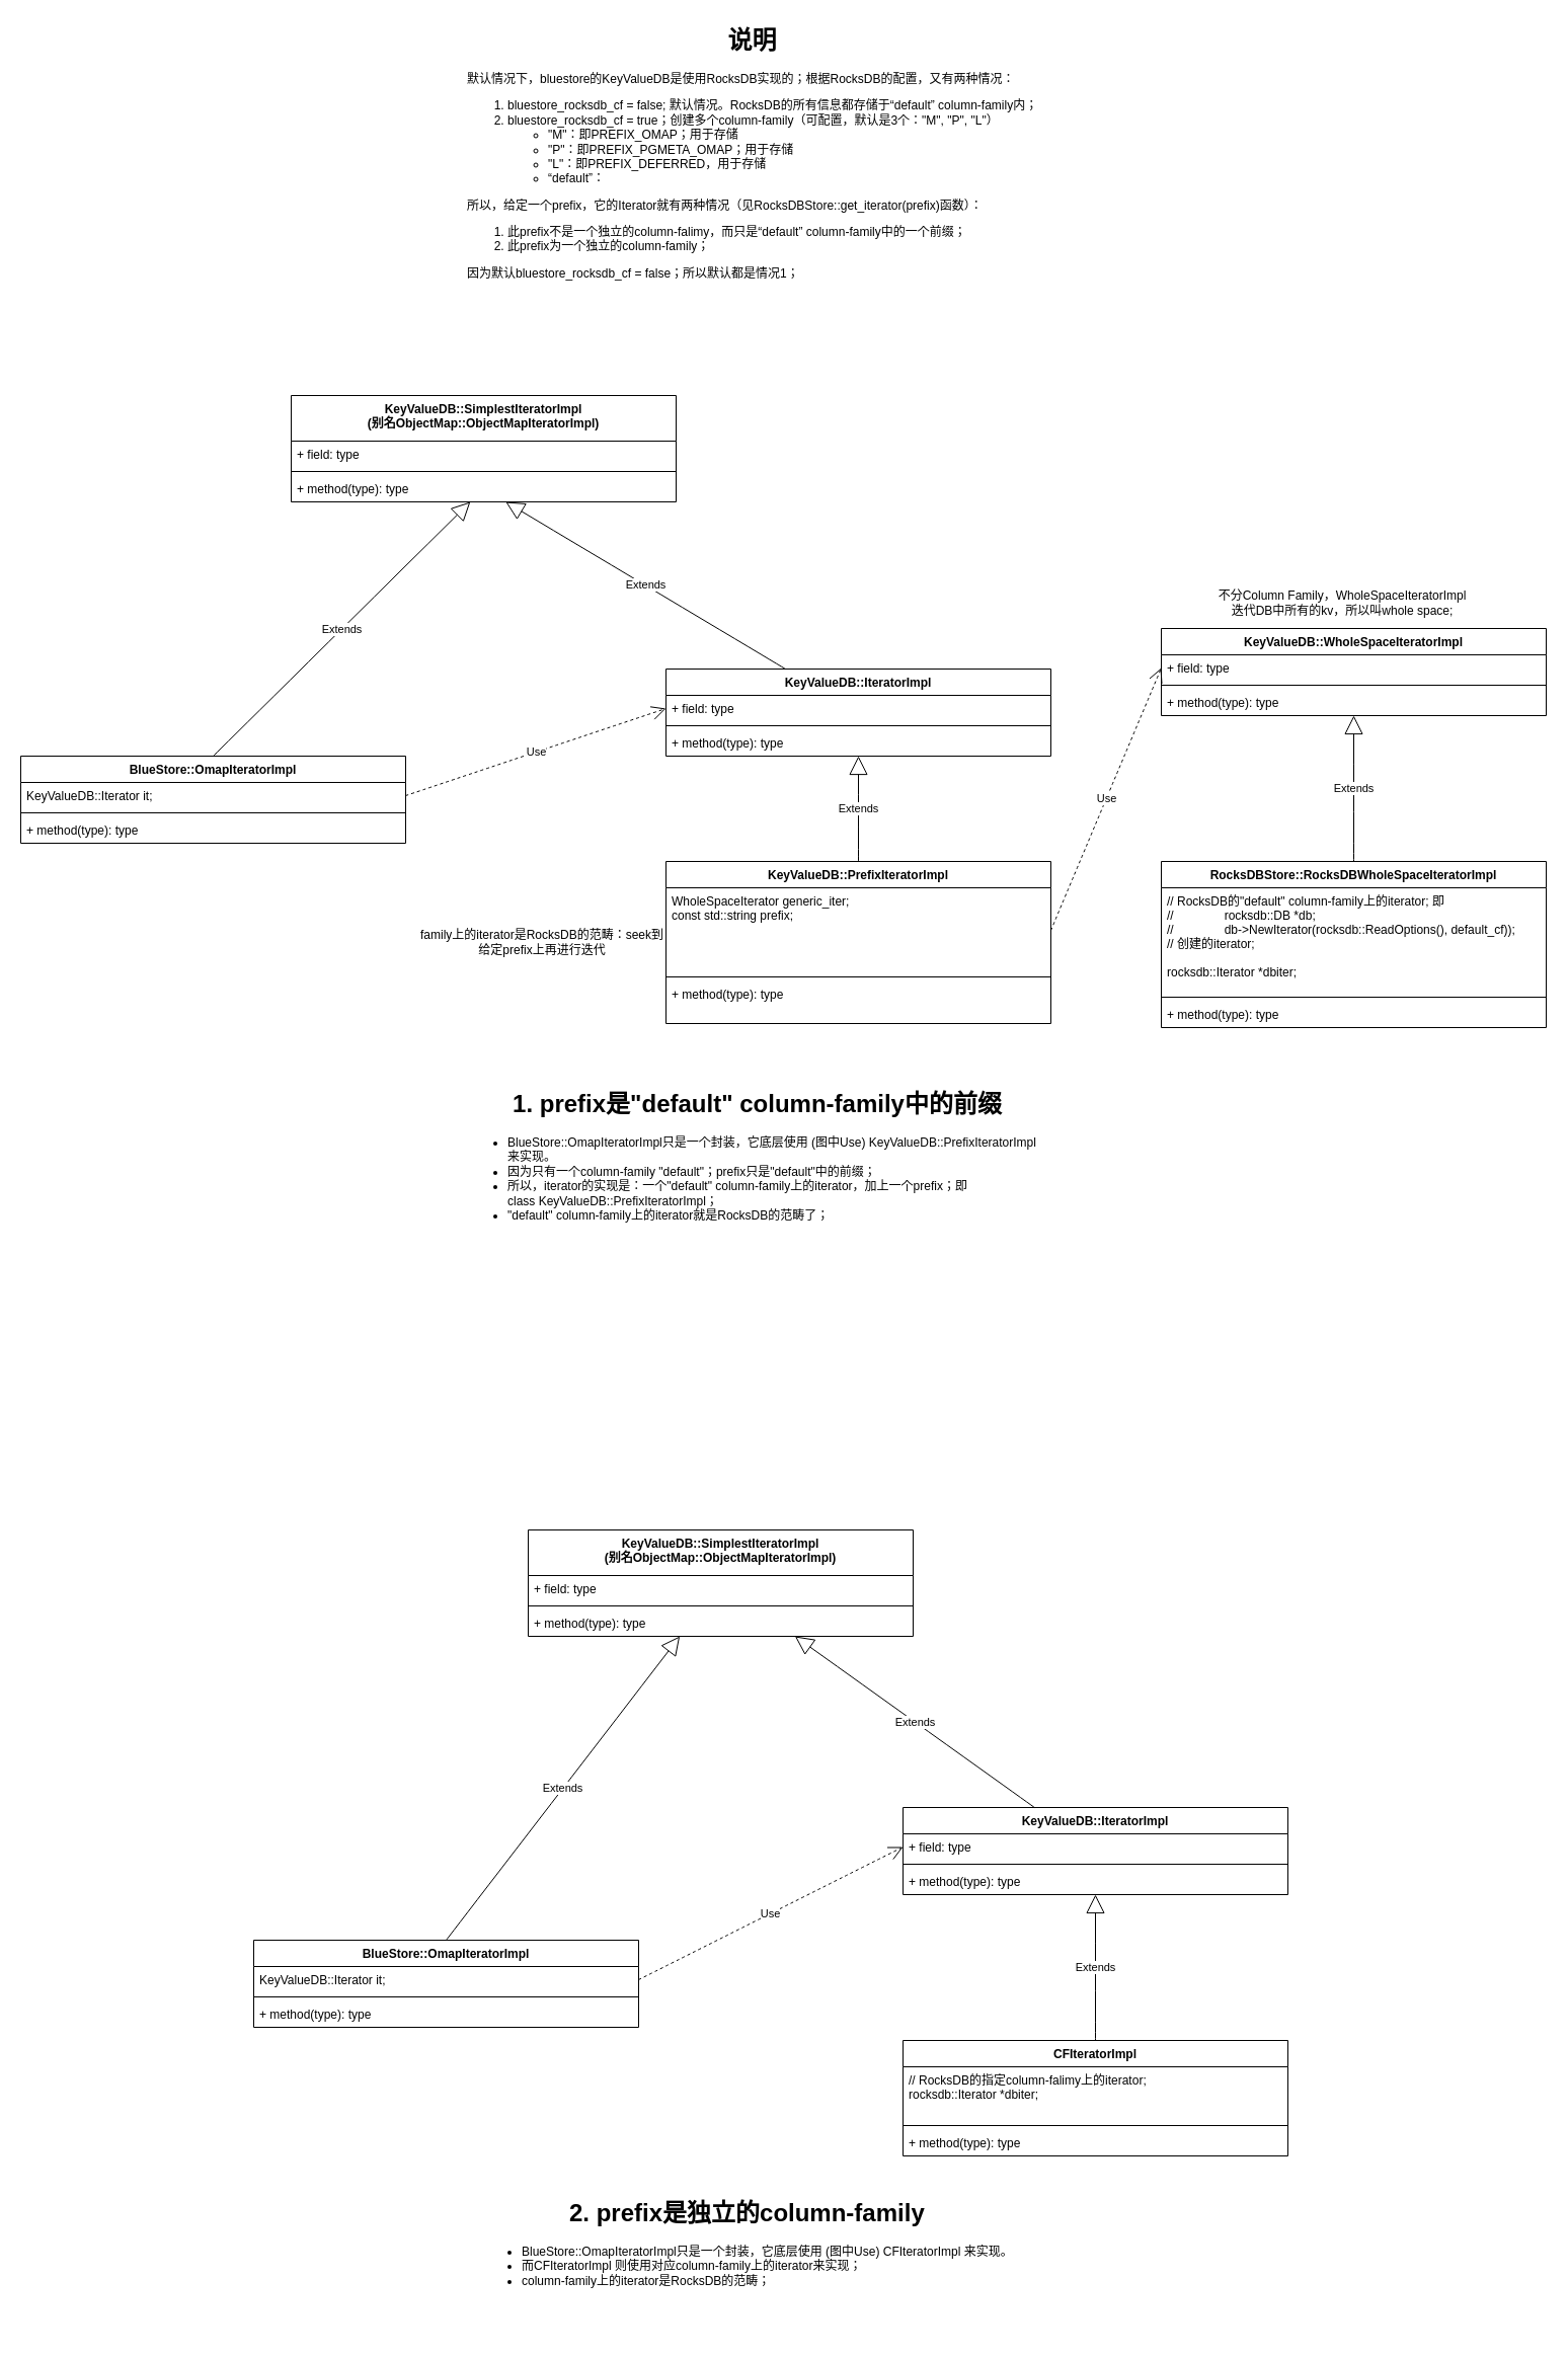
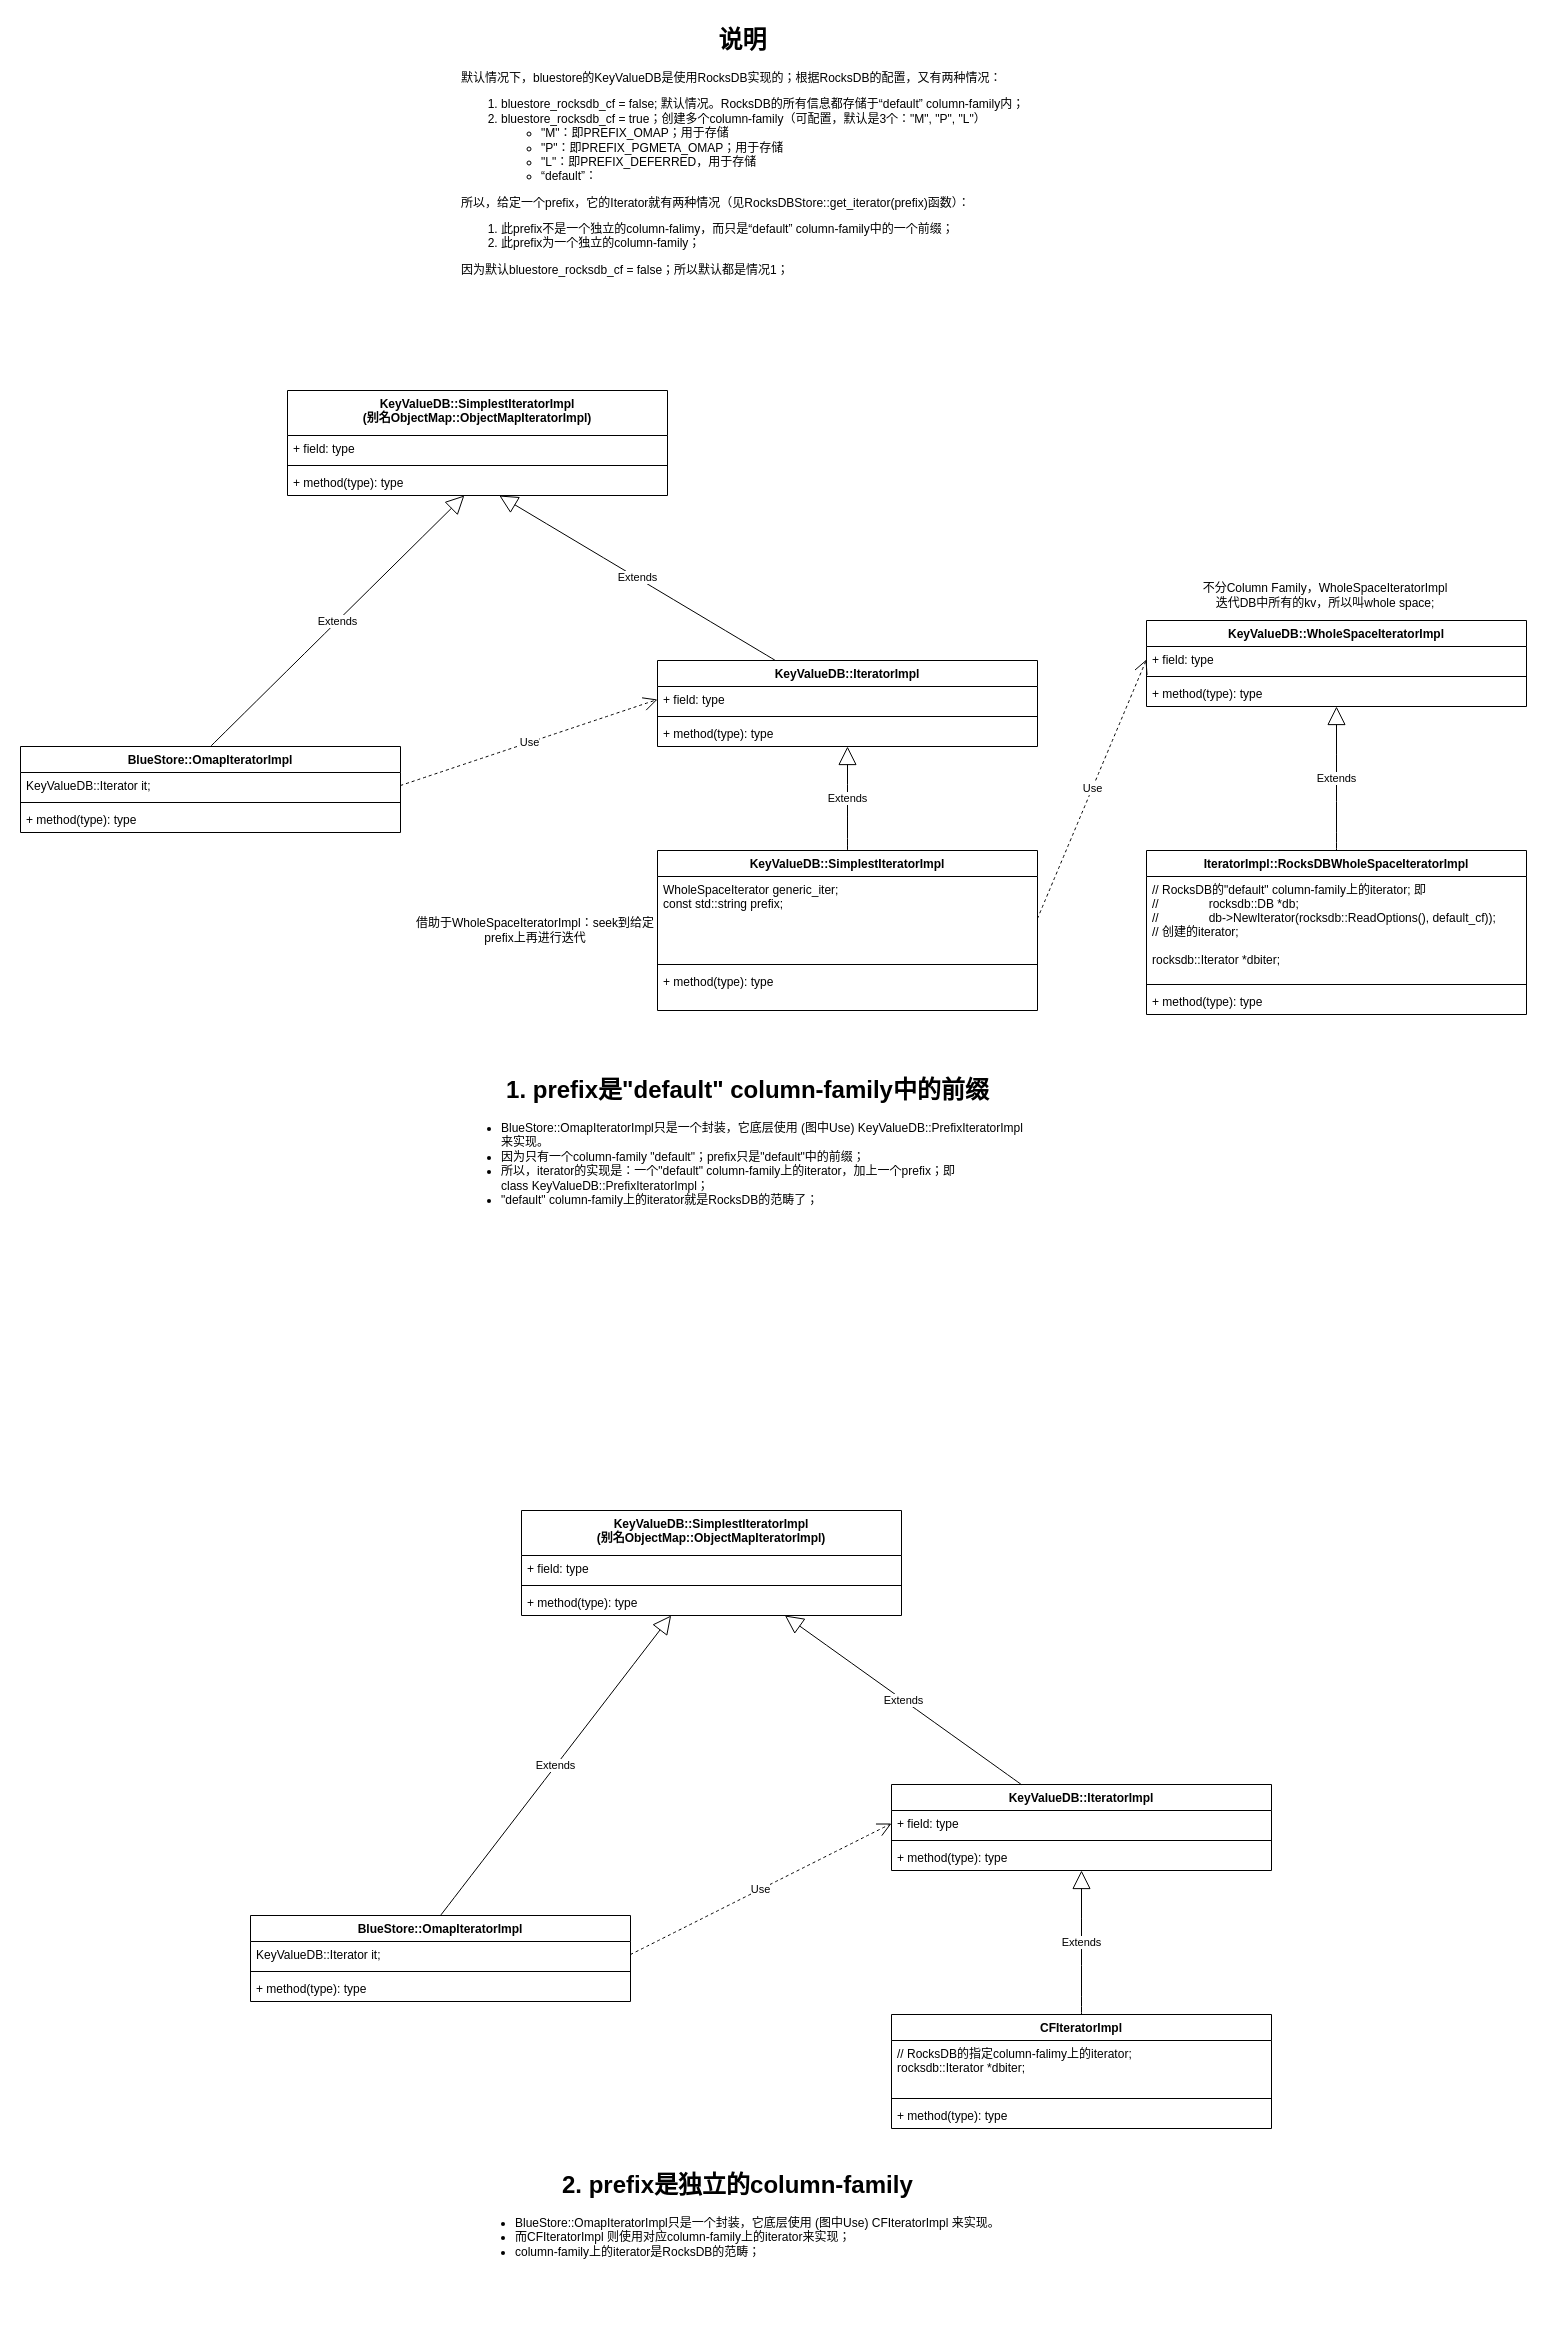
- <mxCell id="10" value="KeyValueDB::PrefixIteratorImpl" style="swimlane;fontStyle=1;align=center;verticalAlign=top;childLayout=stackLayout;horizontal=1;startSize=26;horizontalStack=0;resizeParent=1;resizeParentMax=0;resizeLast=0;collapsible=1;marginBottom=0;" parent="1" vertex="1"><mxGeometry x="657" y="850" width="380" height="160" as="geometry" /></mxCell>
+ <mxCell id="10" value="KeyValueDB::SimplestIteratorImpl" style="swimlane;fontStyle=1;align=center;verticalAlign=top;childLayout=stackLayout;horizontal=1;startSize=26;horizontalStack=0;resizeParent=1;resizeParentMax=0;resizeLast=0;collapsible=1;marginBottom=0;" parent="1" vertex="1"><mxGeometry x="657" y="850" width="380" height="160" as="geometry" /></mxCell>
- <mxCell id="20" value="RocksDBStore::RocksDBWholeSpaceIteratorImpl" style="swimlane;fontStyle=1;align=center;verticalAlign=top;childLayout=stackLayout;horizontal=1;startSize=26;horizontalStack=0;resizeParent=1;resizeParentMax=0;resizeLast=0;collapsible=1;marginBottom=0;" parent="1" vertex="1"><mxGeometry x="1146" y="850" width="380" height="164" as="geometry" /></mxCell>
+ <mxCell id="20" value="IteratorImpl::RocksDBWholeSpaceIteratorImpl" style="swimlane;fontStyle=1;align=center;verticalAlign=top;childLayout=stackLayout;horizontal=1;startSize=26;horizontalStack=0;resizeParent=1;resizeParentMax=0;resizeLast=0;collapsible=1;marginBottom=0;" parent="1" vertex="1"><mxGeometry x="1146" y="850" width="380" height="164" as="geometry" /></mxCell>
- <mxCell id="56" value="family上的iterator是RocksDB的范畴：seek到给定prefix上再进行迭代" style="text;html=1;strokeColor=none;fillColor=none;align=center;verticalAlign=middle;whiteSpace=wrap;rounded=0;" vertex="1" parent="1"><mxGeometry x="410" y="895" width="250" height="70" as="geometry" /></mxCell>
+ <mxCell id="56" value="借助于WholeSpaceIteratorImpl：seek到给定prefix上再进行迭代" style="text;html=1;strokeColor=none;fillColor=none;align=center;verticalAlign=middle;whiteSpace=wrap;rounded=0;" vertex="1" parent="1"><mxGeometry x="410" y="895" width="250" height="70" as="geometry" /></mxCell>
